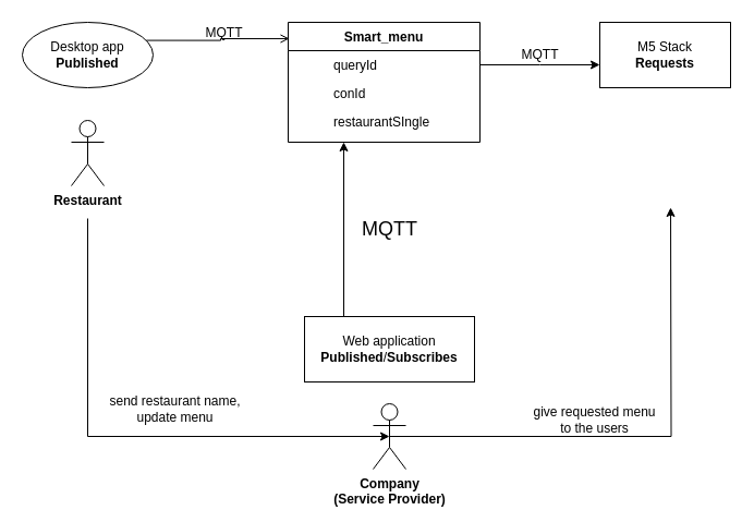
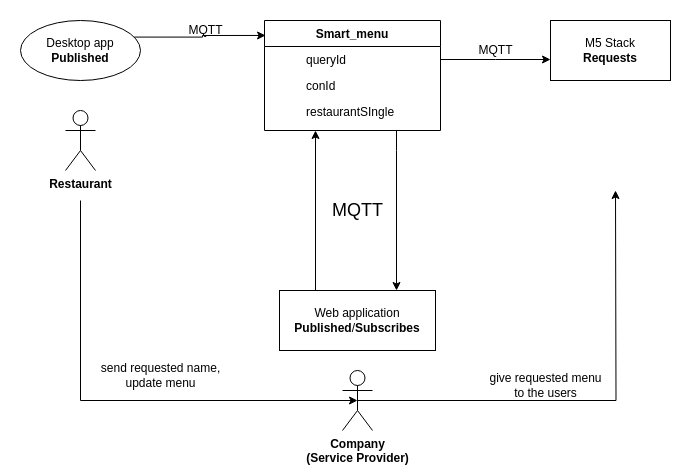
- <mxCell id="2" style="edgeStyle=orthogonalEdgeStyle;rounded=0;orthogonalLoop=1;jettySize=auto;html=1;exitX=1;exitY=0.25;exitDx=0;exitDy=0;entryX=0.006;entryY=0.136;entryDx=0;entryDy=0;entryPerimeter=0;endArrow=open;" edge="1" parent="1" source="3" target="8"><mxGeometry relative="1" as="geometry" /></mxCell>
+ <mxCell id="2" style="edgeStyle=orthogonalEdgeStyle;rounded=0;orthogonalLoop=1;jettySize=auto;html=1;exitX=1;exitY=0.25;exitDx=0;exitDy=0;entryX=0.006;entryY=0.136;entryDx=0;entryDy=0;entryPerimeter=0;" edge="1" parent="1" source="3" target="8"><mxGeometry relative="1" as="geometry" /></mxCell>
+ <mxCell id="7" style="edgeStyle=orthogonalEdgeStyle;rounded=0;orthogonalLoop=1;jettySize=auto;html=1;exitX=0.75;exitY=1;exitDx=0;exitDy=0;entryX=0.75;entryY=0;entryDx=0;entryDy=0;" edge="1" parent="1" source="8" target="6"><mxGeometry relative="1" as="geometry"><Array as="points"><mxPoint x="396" y="150" /></Array></mxGeometry></mxCell>
- <mxCell id="23" value="send restaurant name,&lt;br&gt;update menu" style="text;html=1;align=center;verticalAlign=middle;resizable=0;points=[];autosize=1;" vertex="1" parent="1"><mxGeometry x="90" y="360" width="140" height="30" as="geometry" /></mxCell>
+ <mxCell id="23" value="send requested name,&lt;br&gt;update menu" style="text;html=1;align=center;verticalAlign=middle;resizable=0;points=[];autosize=1;" vertex="1" parent="1"><mxGeometry x="90" y="360" width="140" height="30" as="geometry" /></mxCell>
